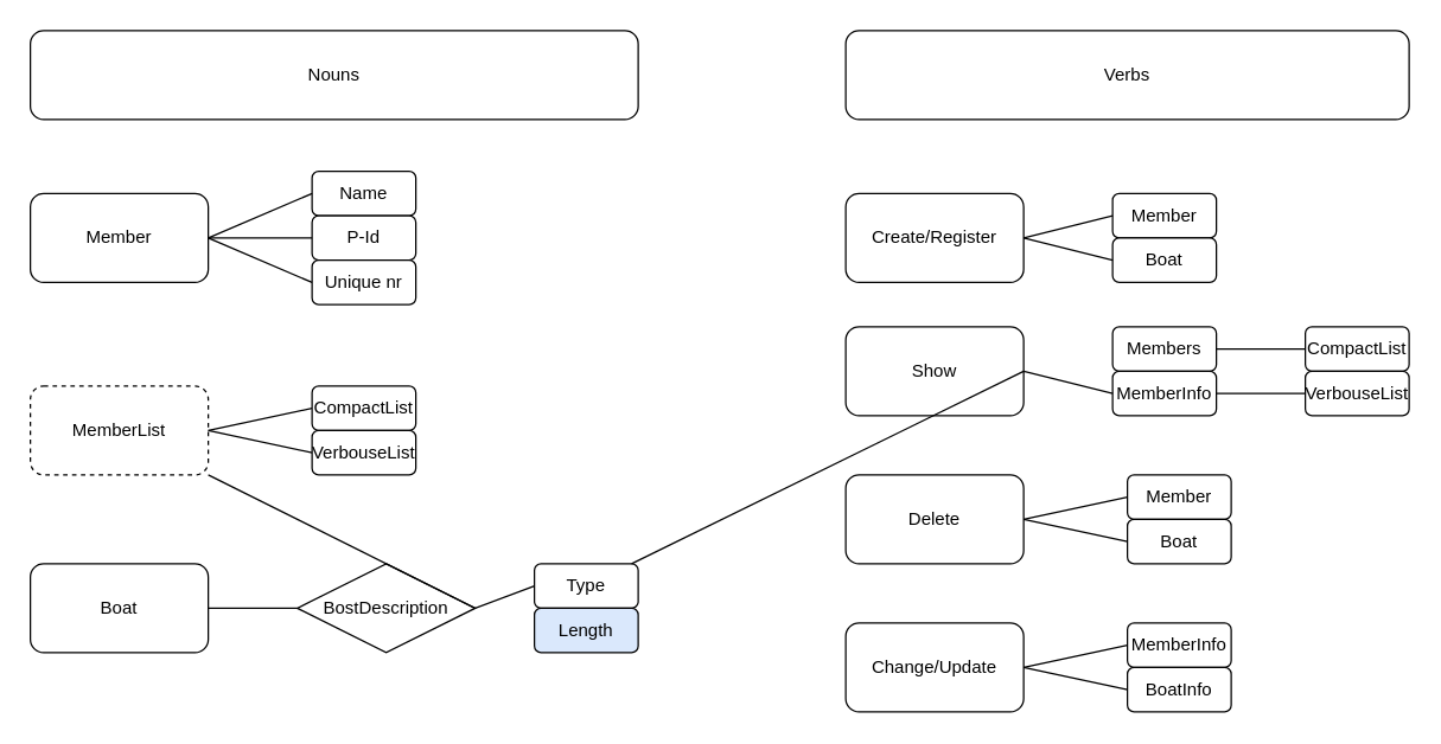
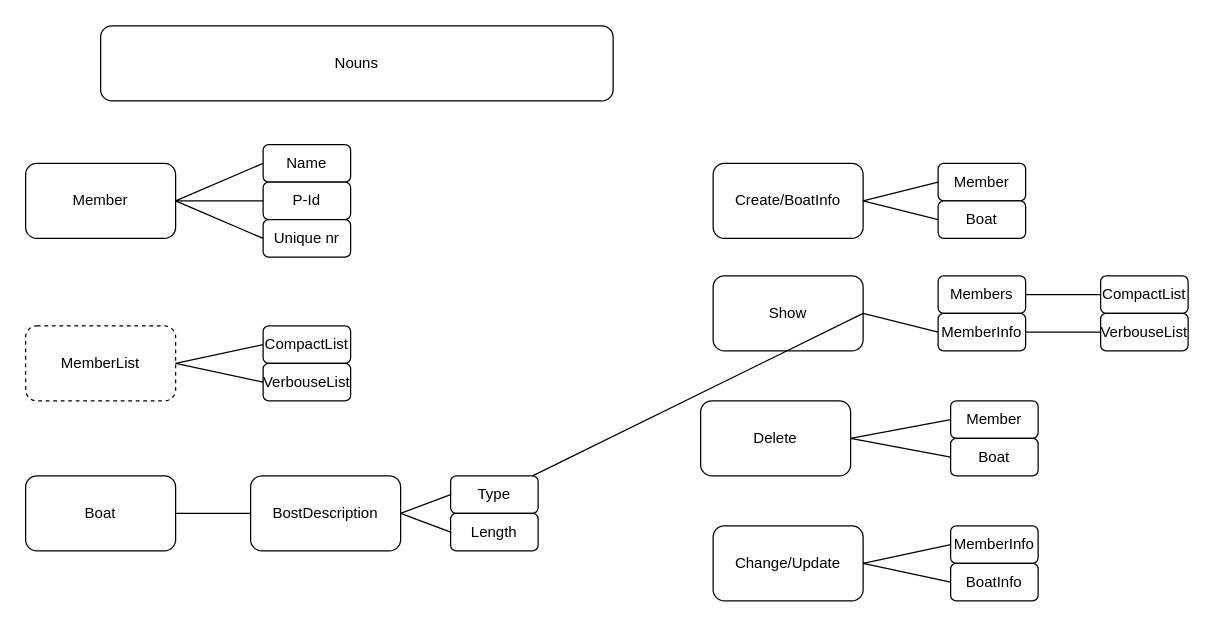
- <mxCell id="2" value="Nouns" style="rounded=1;whiteSpace=wrap;html=1;" vertex="1" parent="1"><mxGeometry x="20" y="20" width="410" height="60" as="geometry" /></mxCell>
+ <mxCell id="2" value="Nouns" style="rounded=1;whiteSpace=wrap;html=1;" vertex="1" parent="1"><mxGeometry x="80" y="20" width="410" height="60" as="geometry" /></mxCell>
- <mxCell id="3" value="Verbs" style="rounded=1;whiteSpace=wrap;html=1;" vertex="1" parent="1"><mxGeometry x="570" y="20" width="380" height="60" as="geometry" /></mxCell>
- <mxCell id="23" value="Create/Register" style="rounded=1;whiteSpace=wrap;html=1;" vertex="1" parent="1"><mxGeometry x="570" y="130" width="120" height="60" as="geometry" /></mxCell>
+ <mxCell id="23" value="Create/BoatInfo" style="rounded=1;whiteSpace=wrap;html=1;" vertex="1" parent="1"><mxGeometry x="570" y="130" width="120" height="60" as="geometry" /></mxCell>
- <mxCell id="25" value="Delete" style="rounded=1;whiteSpace=wrap;html=1;" vertex="1" parent="1"><mxGeometry x="570" y="320" width="120" height="60" as="geometry" /></mxCell>
+ <mxCell id="25" value="Delete" style="rounded=1;whiteSpace=wrap;html=1;" vertex="1" parent="1"><mxGeometry x="560" y="320" width="120" height="60" as="geometry" /></mxCell>
- <mxCell id="22" value="" style="endArrow=none;html=1;exitX=1;exitY=0.5;exitDx=0;exitDy=0;" edge="1" parent="1" source="12" target="8"><mxGeometry width="50" height="50" relative="1" as="geometry"><mxPoint x="310" y="540" as="sourcePoint" /><mxPoint x="360" y="490" as="targetPoint" /></mxGeometry></mxCell>
+ <mxCell id="22" value="" style="endArrow=none;html=1;exitX=1;exitY=0.5;exitDx=0;exitDy=0;entryX=0;entryY=0.5;entryDx=0;entryDy=0;" edge="1" parent="1" source="12" target="14"><mxGeometry width="50" height="50" relative="1" as="geometry"><mxPoint x="310" y="540" as="sourcePoint" /><mxPoint x="360" y="490" as="targetPoint" /></mxGeometry></mxCell>
- <mxCell id="12" value="BostDescription" style="rhombus;whiteSpace=wrap;html=1;" vertex="1" parent="1"><mxGeometry x="200" y="380" width="120" height="60" as="geometry" /></mxCell>
+ <mxCell id="12" value="BostDescription" style="rounded=1;whiteSpace=wrap;html=1;" vertex="1" parent="1"><mxGeometry x="200" y="380" width="120" height="60" as="geometry" /></mxCell>
- <mxCell id="14" value="Length" style="rounded=1;whiteSpace=wrap;html=1;fillColor=#dae8fc;" vertex="1" parent="1"><mxGeometry x="360" y="410" width="70" height="30" as="geometry" /></mxCell>
+ <mxCell id="14" value="Length" style="rounded=1;whiteSpace=wrap;html=1;" vertex="1" parent="1"><mxGeometry x="360" y="410" width="70" height="30" as="geometry" /></mxCell>
